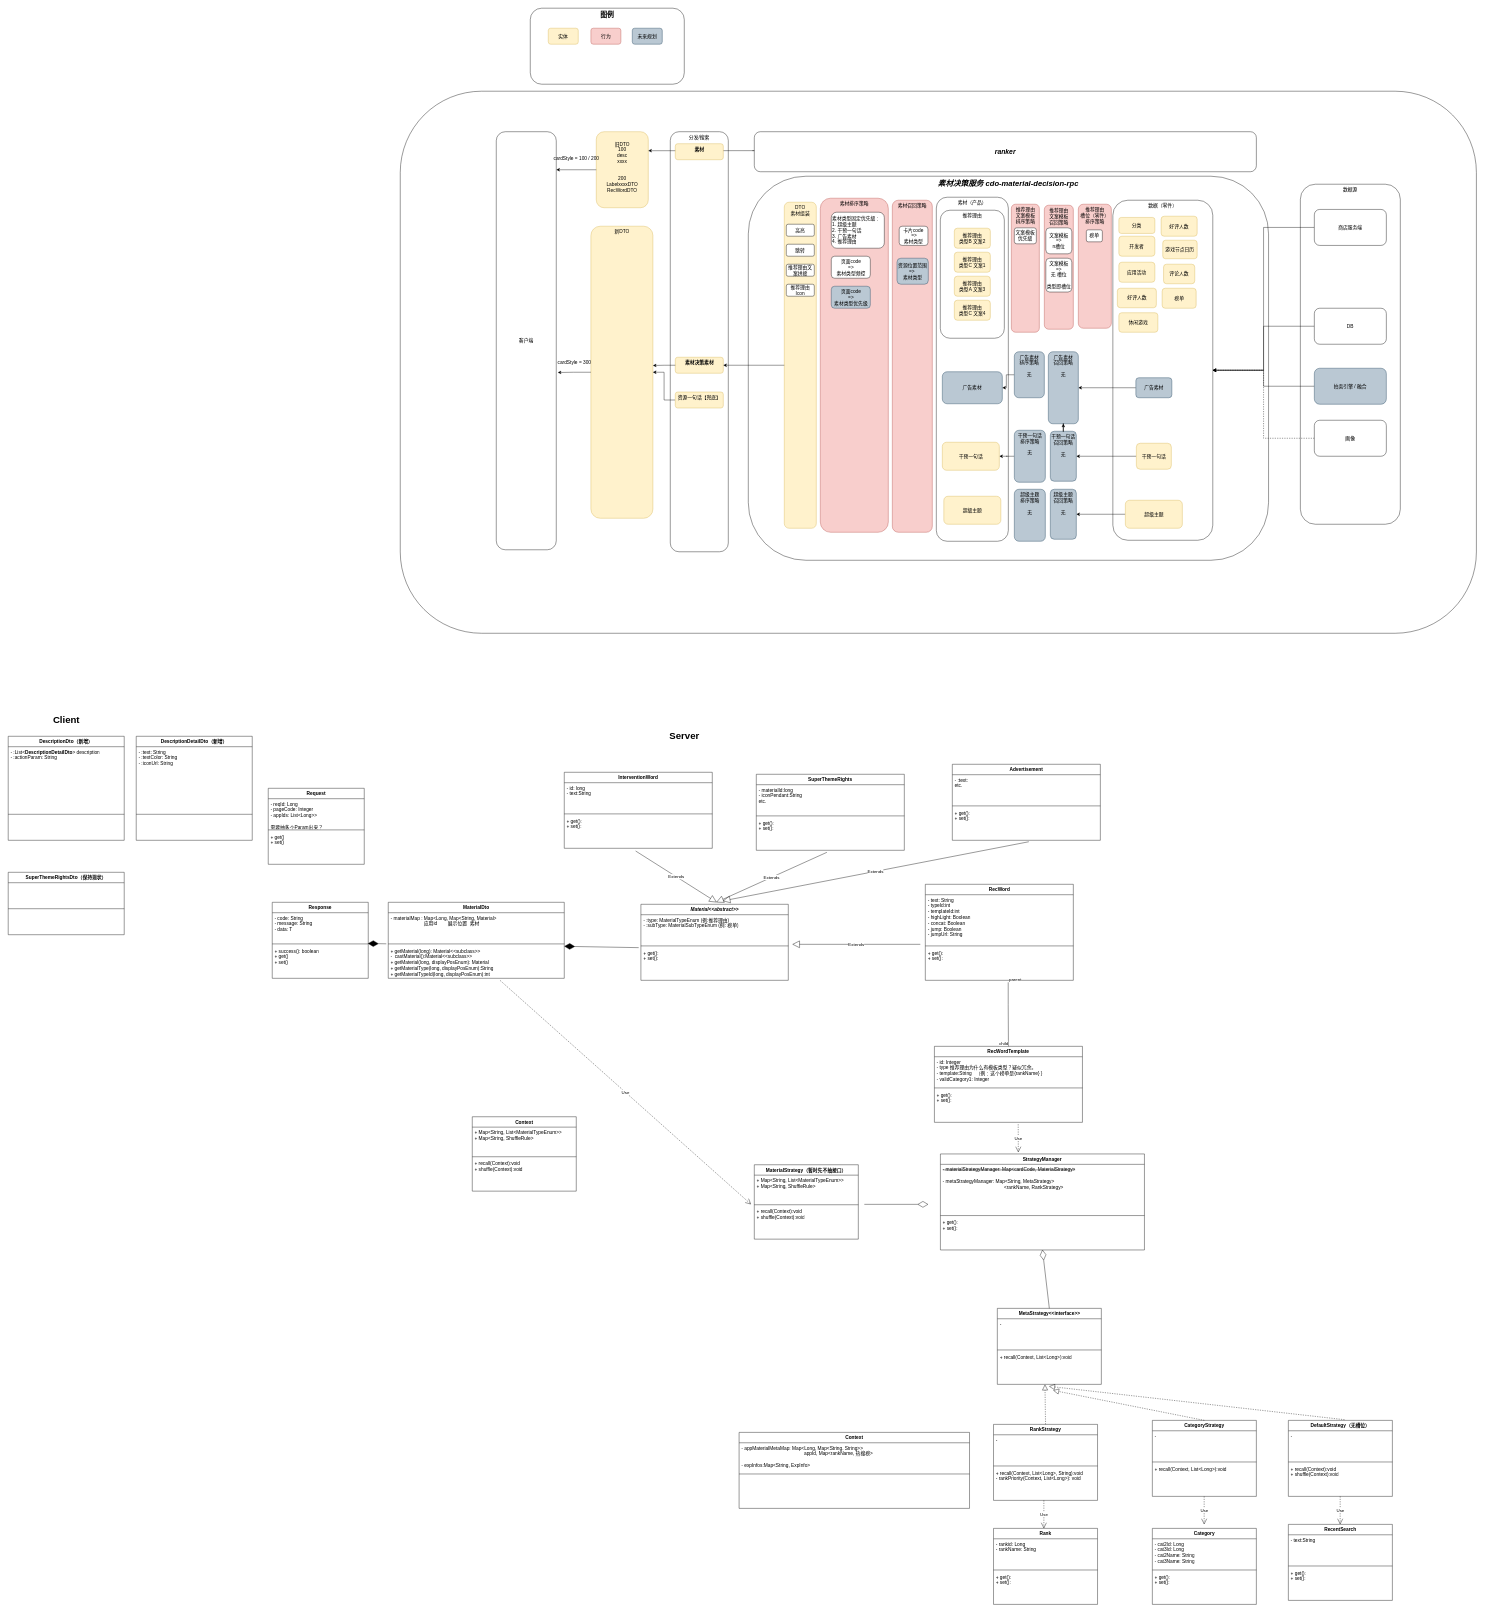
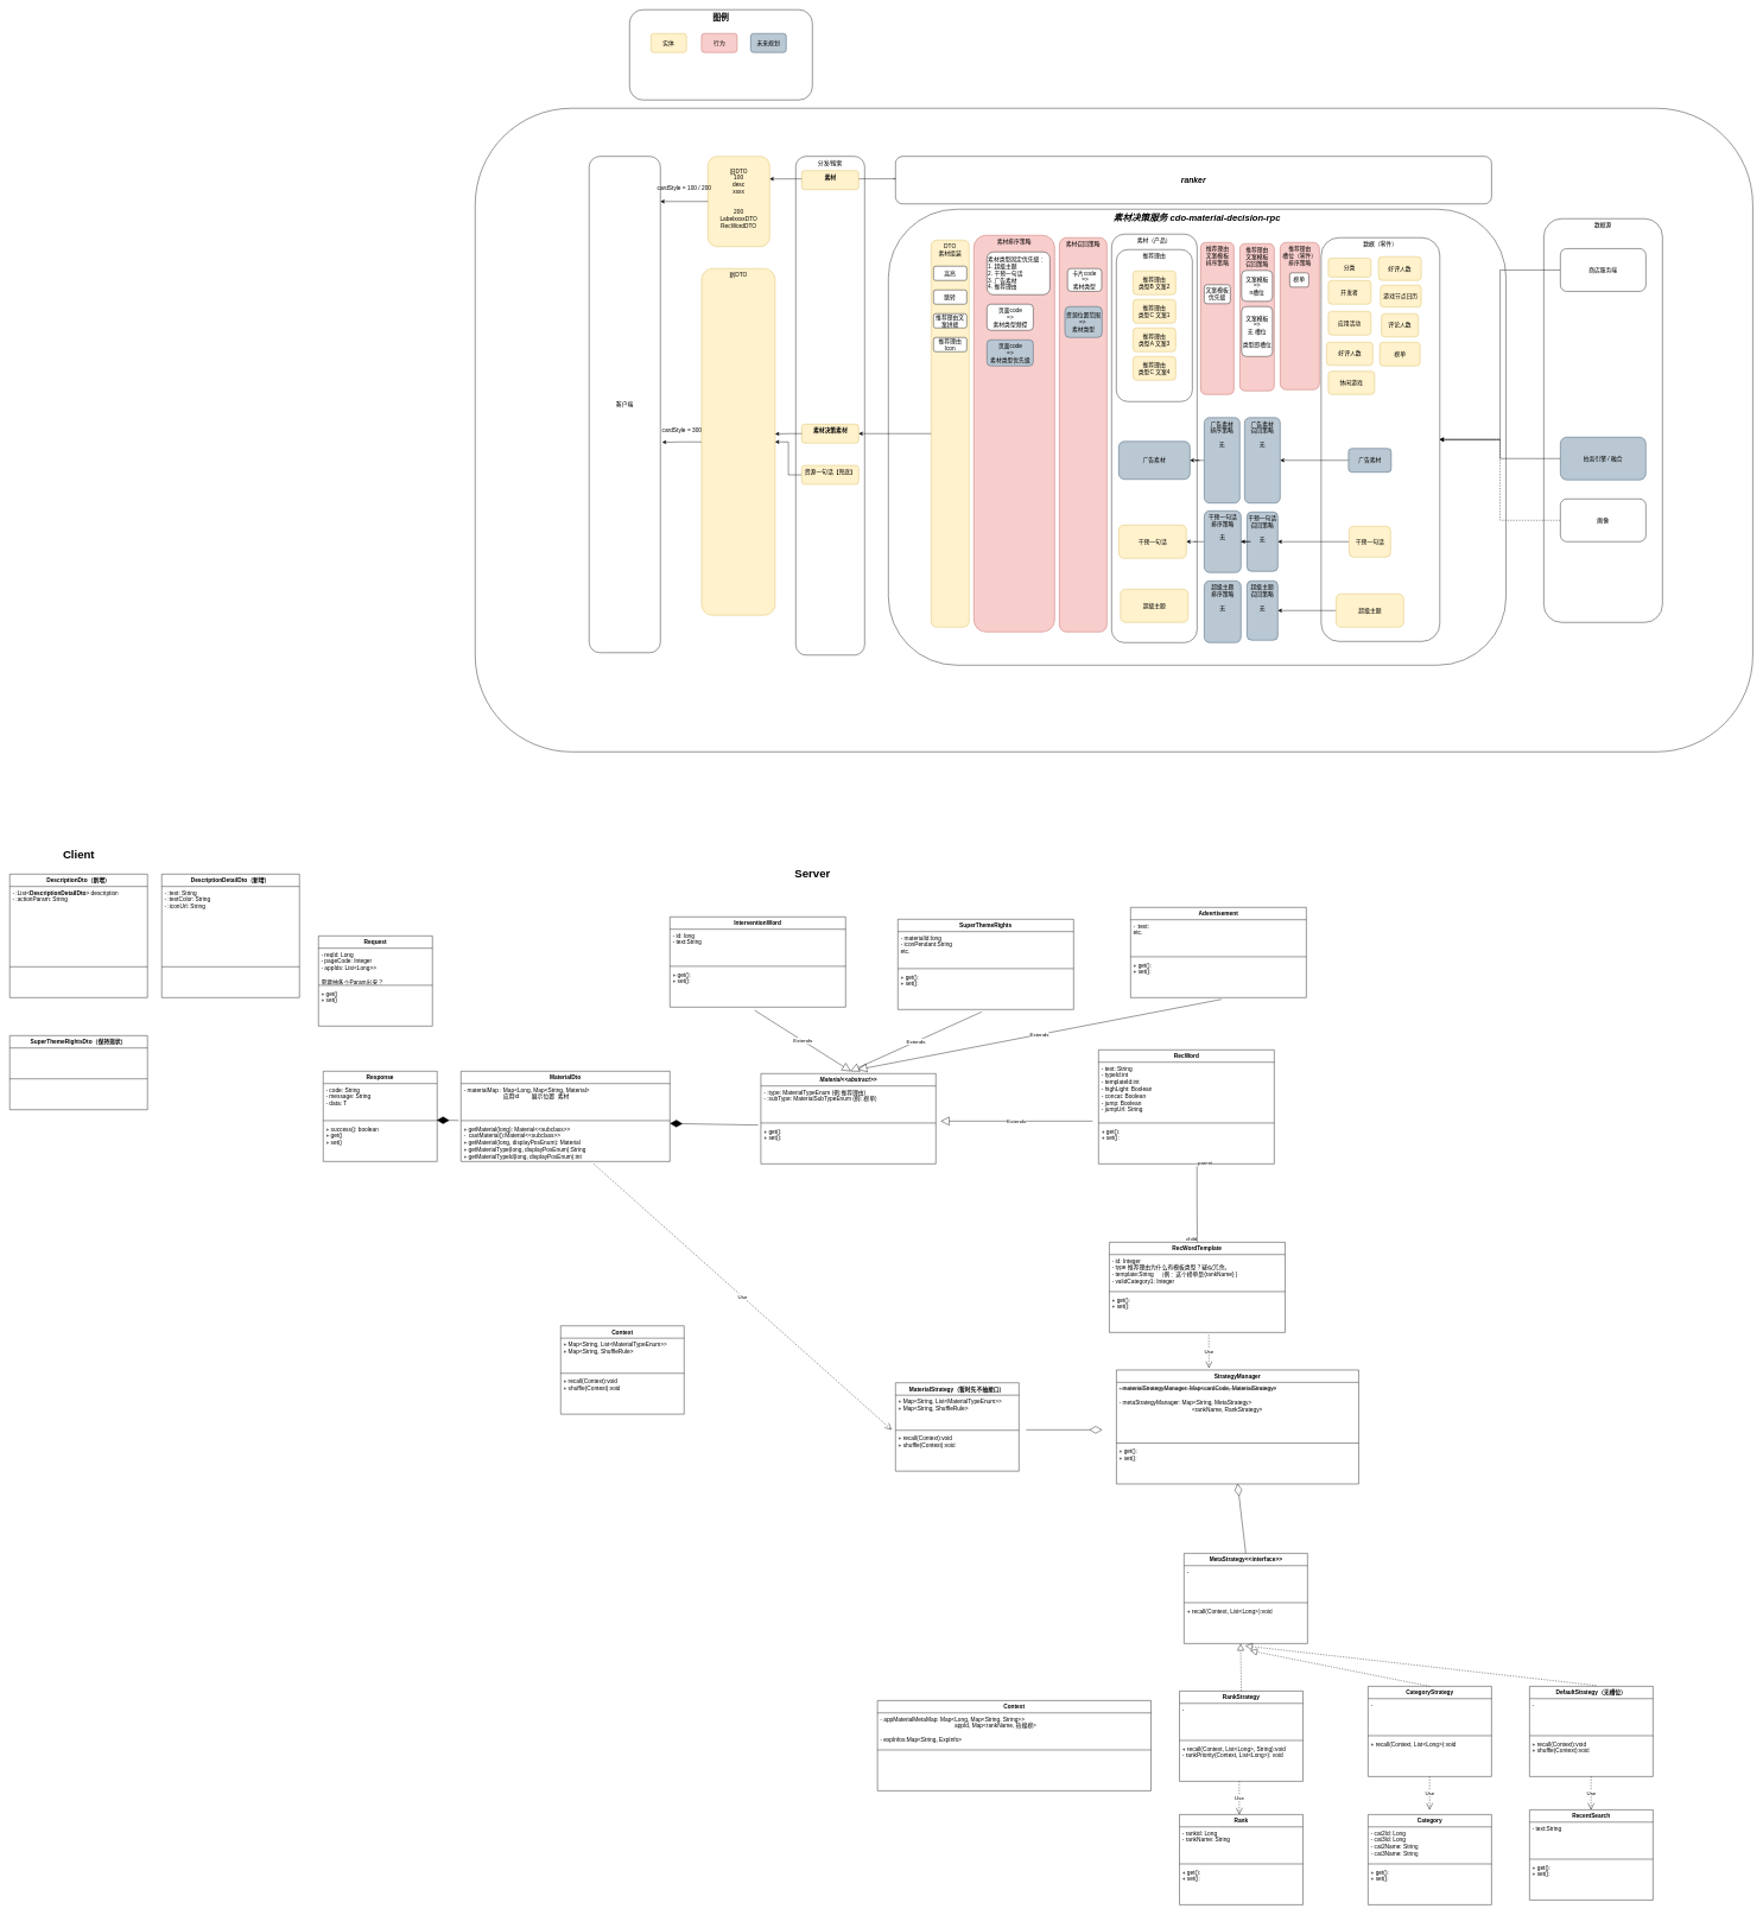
- <mxCell id="76" value="文案模板优先级" style="rounded=1;whiteSpace=wrap;html=1;" parent="1" vertex="1"><mxGeometry x="2535" y="569" width="55" height="40" as="geometry" /></mxCell>
+ <mxCell id="76" value="文案模板优先级" style="rounded=1;whiteSpace=wrap;html=1;" parent="1" vertex="1"><mxGeometry x="2535" y="599" width="55" height="40" as="geometry" /></mxCell>
- <mxCell id="79" value="文案模板&lt;br&gt;=&amp;gt;&lt;br&gt;无 槽位&lt;br&gt;&lt;br&gt;类型即槽位" style="rounded=1;whiteSpace=wrap;html=1;" parent="1" vertex="1"><mxGeometry x="2613.75" y="645" width="65" height="84.5" as="geometry" /></mxCell>
+ <mxCell id="79" value="文案模板&lt;br&gt;=&amp;gt;&lt;br&gt;无 槽位&lt;br&gt;&lt;br&gt;类型即槽位" style="rounded=1;whiteSpace=wrap;html=1;" parent="1" vertex="1"><mxGeometry x="2613.75" y="645" width="65" height="105" as="geometry" /></mxCell>
- <mxCell id="12" style="edgeStyle=orthogonalEdgeStyle;rounded=0;orthogonalLoop=1;jettySize=auto;html=1;entryX=1;entryY=0.5;entryDx=0;entryDy=0;" parent="1" source="13" target="11" edge="1"><mxGeometry relative="1" as="geometry" /></mxCell>
- <mxCell id="13" value="DB" style="rounded=1;whiteSpace=wrap;html=1;" parent="1" vertex="1"><mxGeometry x="3284.91" y="770" width="180" height="90" as="geometry" /></mxCell>
- <mxCell id="55" value="广告素材&lt;br&gt;排序策略&lt;br&gt;&lt;br&gt;无" style="rounded=1;whiteSpace=wrap;html=1;verticalAlign=top;fillColor=#bac8d3;strokeColor=#23445d;" parent="1" vertex="1"><mxGeometry x="2535" y="878.75" width="75" height="115" as="geometry" /></mxCell>
+ <mxCell id="55" value="广告素材&lt;br&gt;排序策略&lt;br&gt;&lt;br&gt;无" style="rounded=1;whiteSpace=wrap;html=1;verticalAlign=top;fillColor=#bac8d3;strokeColor=#23445d;" parent="1" vertex="1"><mxGeometry x="2535" y="878.75" width="75" height="180" as="geometry" /></mxCell>
- <mxCell id="81" value="" style="edgeStyle=orthogonalEdgeStyle;rounded=0;orthogonalLoop=1;jettySize=auto;html=1;" parent="1" source="56" target="54" edge="1"><mxGeometry relative="1" as="geometry"><mxPoint x="2625" y="1140" as="sourcePoint" /><mxPoint x="2483" y="1140" as="targetPoint" /></mxGeometry></mxCell>
+ <mxCell id="81" value="" style="edgeStyle=orthogonalEdgeStyle;rounded=0;orthogonalLoop=1;jettySize=auto;html=1;entryX=1;entryY=0.5;entryDx=0;entryDy=0;" parent="1" source="56" target="82" edge="1"><mxGeometry relative="1" as="geometry"><mxPoint x="2625" y="1140" as="sourcePoint" /><mxPoint x="2483" y="1140" as="targetPoint" /></mxGeometry></mxCell>
